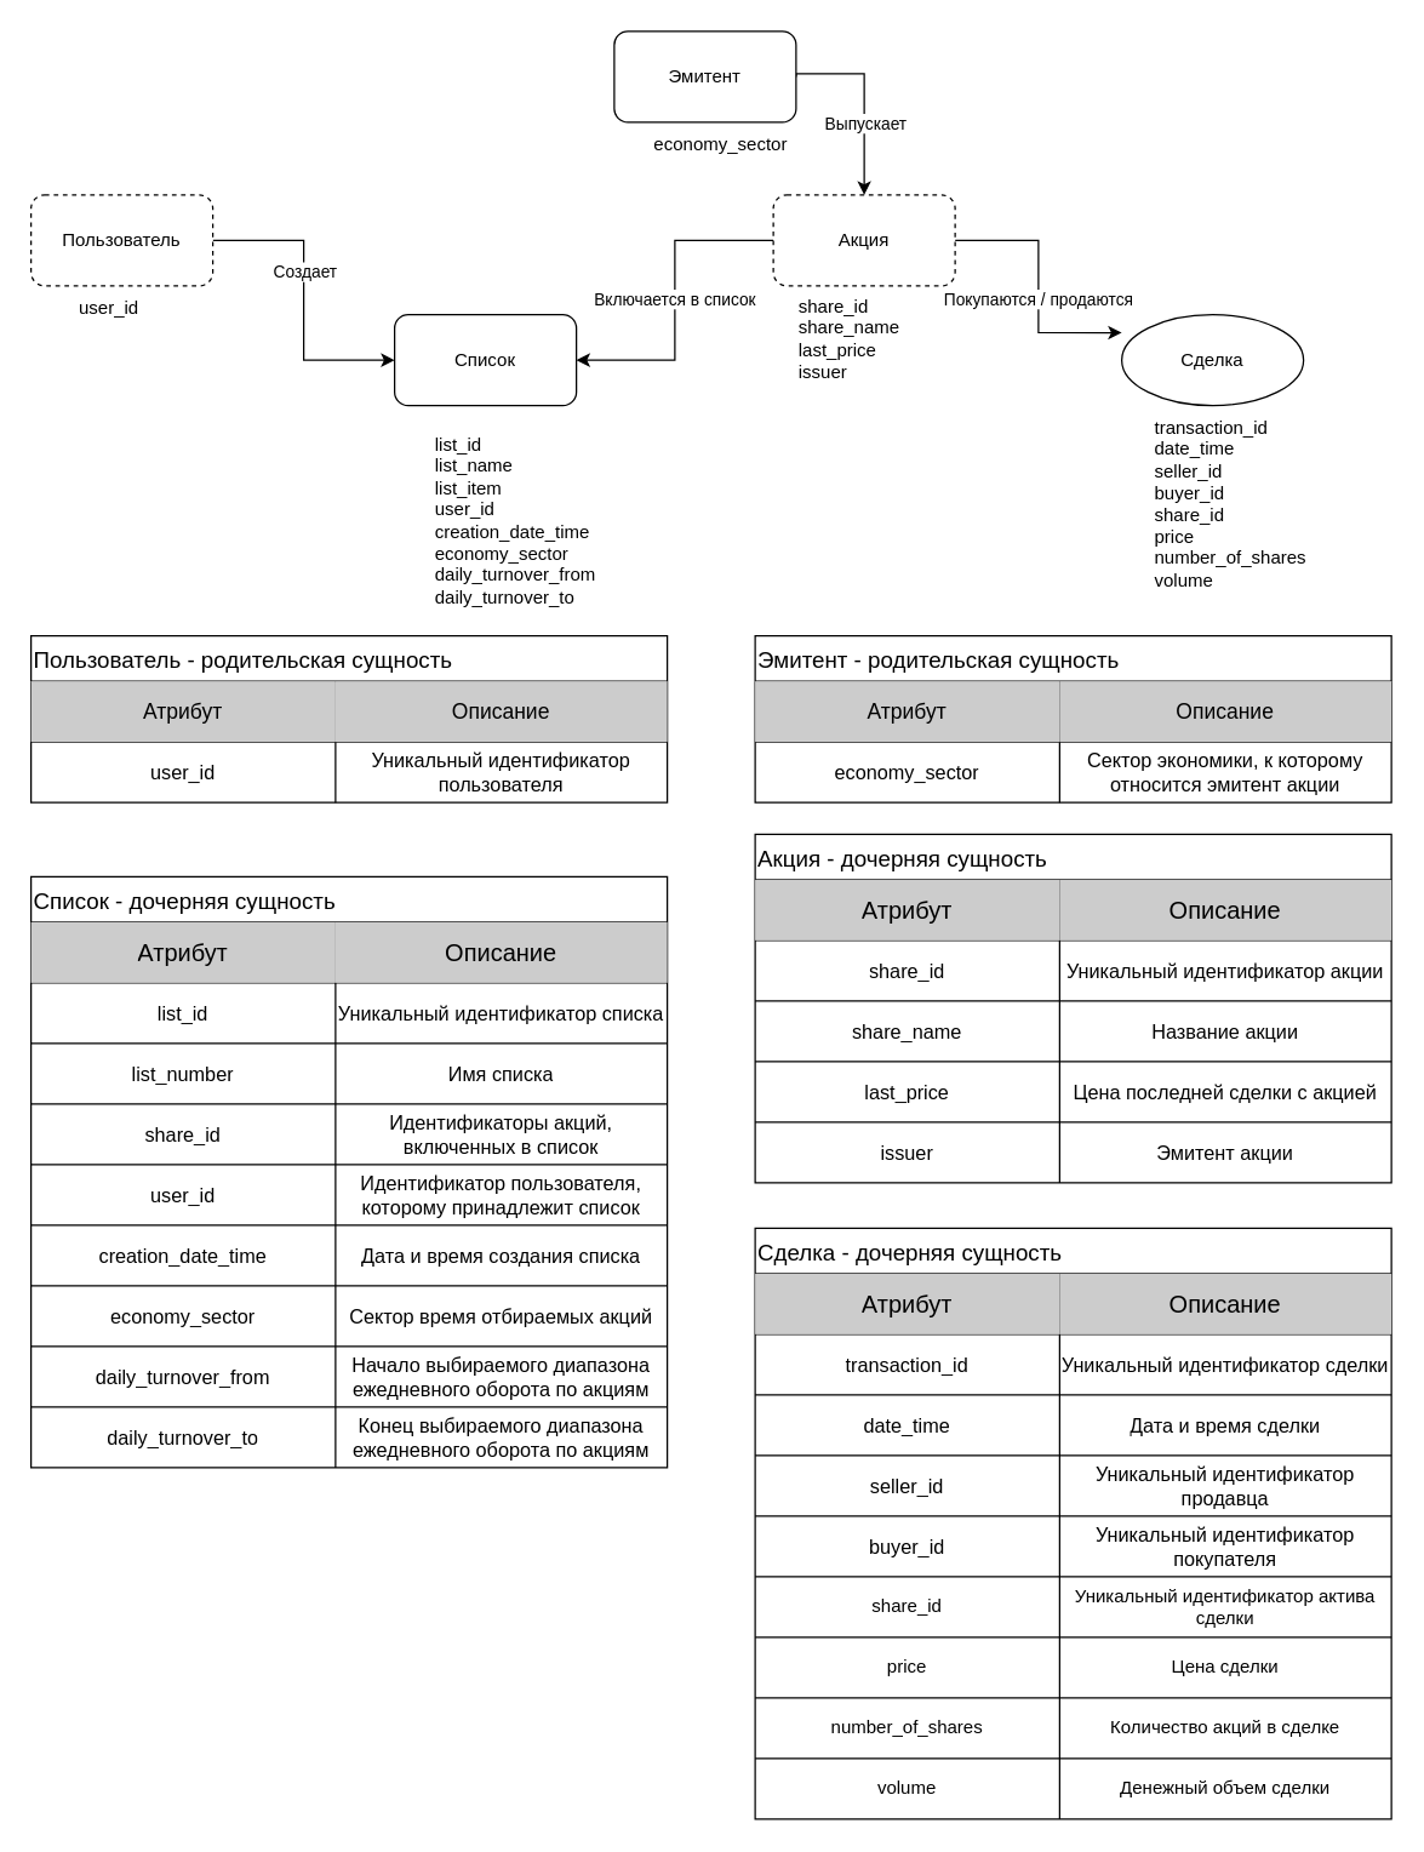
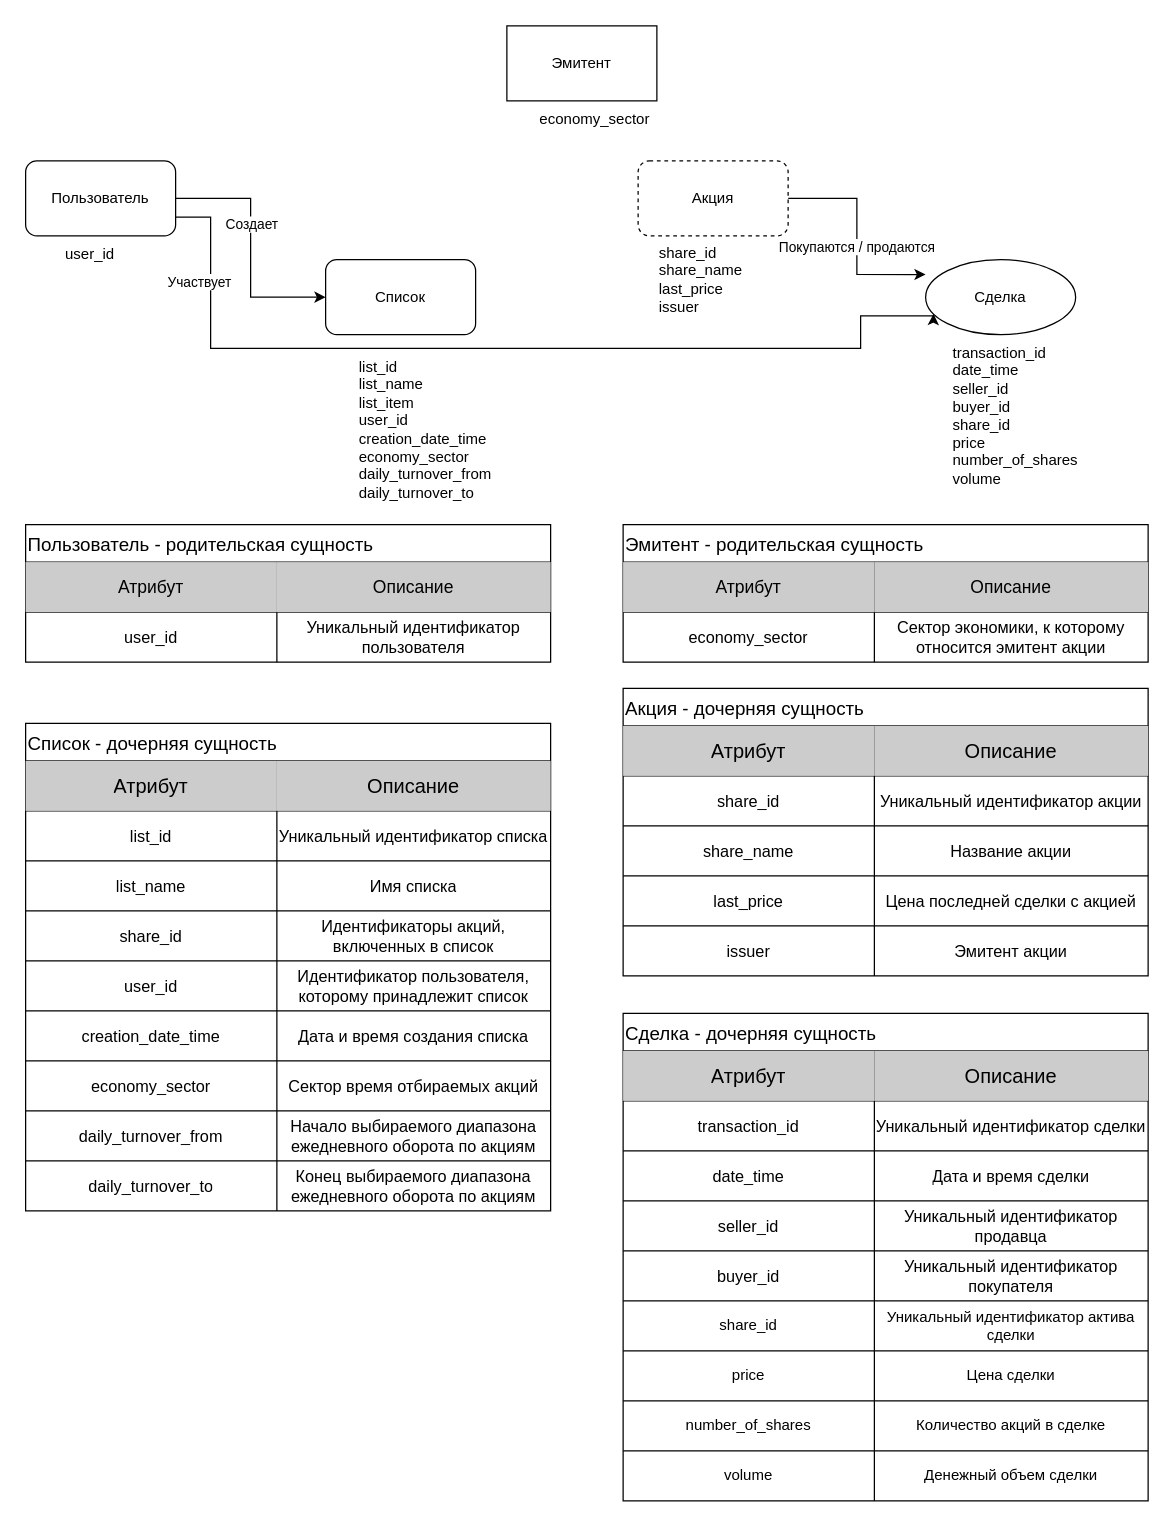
- <mxCell id="99" value="Эмитент" style="rounded=1;whiteSpace=wrap;html=1;" vertex="1" parent="1"><mxGeometry x="405" y="20" width="120" height="60" as="geometry" /></mxCell>
+ <mxCell id="99" value="Эмитент" style="whiteSpace=wrap;html=1;rounded=0;" vertex="1" parent="1"><mxGeometry x="405" y="20" width="120" height="60" as="geometry" /></mxCell>
- <mxCell id="97" style="edgeStyle=orthogonalEdgeStyle;rounded=0;orthogonalLoop=1;jettySize=auto;html=1;exitX=1;exitY=0.5;exitDx=0;exitDy=0;entryX=0.5;entryY=0;entryDx=0;entryDy=0;" edge="1" parent="1" source="99" target="12"><mxGeometry relative="1" as="geometry"><Array as="points"><mxPoint x="525" y="48" /><mxPoint x="570" y="48" /></Array></mxGeometry></mxCell>
- <mxCell id="98" value="Выпускает" style="edgeLabel;html=1;align=center;verticalAlign=middle;resizable=0;points=[];" vertex="1" connectable="0" parent="97"><mxGeometry x="-0.1" y="3" relative="1" as="geometry"><mxPoint x="-3" y="22" as="offset" /></mxGeometry></mxCell>
- <mxCell id="6" value="Пользователь" style="rounded=1;whiteSpace=wrap;html=1;dashed=1;" vertex="1" parent="1"><mxGeometry x="20" y="128" width="120" height="60" as="geometry" /></mxCell>
+ <mxCell id="6" value="Пользователь" style="rounded=1;whiteSpace=wrap;html=1;" vertex="1" parent="1"><mxGeometry x="20" y="128" width="120" height="60" as="geometry" /></mxCell>
- <mxCell id="7" style="edgeStyle=orthogonalEdgeStyle;rounded=0;orthogonalLoop=1;jettySize=auto;html=1;exitX=1;exitY=0.5;exitDx=0;exitDy=0;entryX=0;entryY=0.5;entryDx=0;entryDy=0;endArrow=none;endFill=0;startArrow=classic;startFill=1;" edge="1" parent="1" source="9" target="12"><mxGeometry relative="1" as="geometry" /></mxCell>
- <mxCell id="8" value="Включается в список" style="edgeLabel;html=1;align=center;verticalAlign=middle;resizable=0;points=[];" vertex="1" connectable="0" parent="7"><mxGeometry x="-0.037" y="1" relative="1" as="geometry"><mxPoint y="-5" as="offset" /></mxGeometry></mxCell>
+ <mxCell id="4" style="edgeStyle=orthogonalEdgeStyle;rounded=0;orthogonalLoop=1;jettySize=auto;html=1;exitX=1;exitY=0.75;exitDx=0;exitDy=0;entryX=0;entryY=0.75;entryDx=0;entryDy=0;" edge="1" parent="1" source="6" target="13"><mxGeometry relative="1" as="geometry"><Array as="points"><mxPoint x="168" y="173" /><mxPoint x="168" y="278" /><mxPoint x="688" y="278" /><mxPoint x="688" y="252" /></Array></mxGeometry></mxCell>
+ <mxCell id="5" value="Участвует" style="edgeLabel;html=1;align=center;verticalAlign=middle;resizable=0;points=[];" vertex="1" connectable="0" parent="4"><mxGeometry x="-0.775" y="-2" relative="1" as="geometry"><mxPoint x="-8" y="-4" as="offset" /></mxGeometry></mxCell>
- <mxCell id="33" value="&lt;span style=&quot;font-size: 13px; text-align: left; text-wrap-mode: nowrap;&quot;&gt;list_number&lt;/span&gt;" style="shape=partialRectangle;html=1;whiteSpace=wrap;connectable=0;strokeColor=inherit;overflow=hidden;fillColor=none;top=0;left=0;bottom=0;right=0;pointerEvents=1;fontSize=13;" vertex="1" parent="32"><mxGeometry width="201" height="40" as="geometry"><mxRectangle width="201" height="40" as="alternateBounds" /></mxGeometry></mxCell>
+ <mxCell id="33" value="&lt;span style=&quot;font-size: 13px; text-align: left; text-wrap-mode: nowrap;&quot;&gt;list_name&lt;/span&gt;" style="shape=partialRectangle;html=1;whiteSpace=wrap;connectable=0;strokeColor=inherit;overflow=hidden;fillColor=none;top=0;left=0;bottom=0;right=0;pointerEvents=1;fontSize=13;" vertex="1" parent="32"><mxGeometry width="201" height="40" as="geometry"><mxRectangle width="201" height="40" as="alternateBounds" /></mxGeometry></mxCell>
